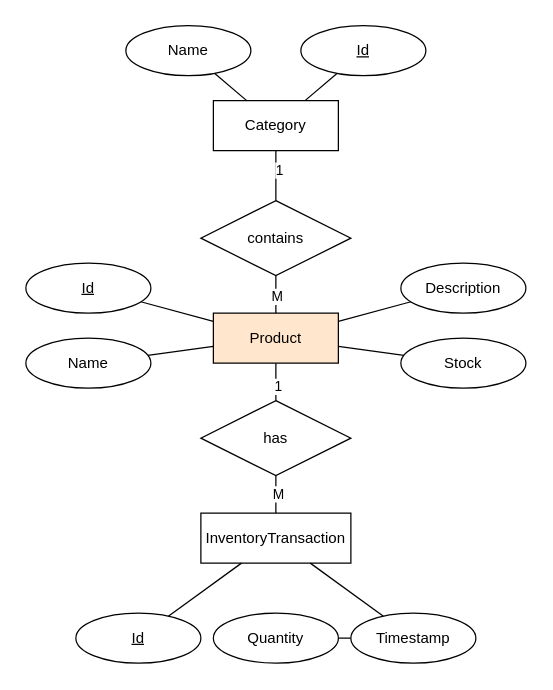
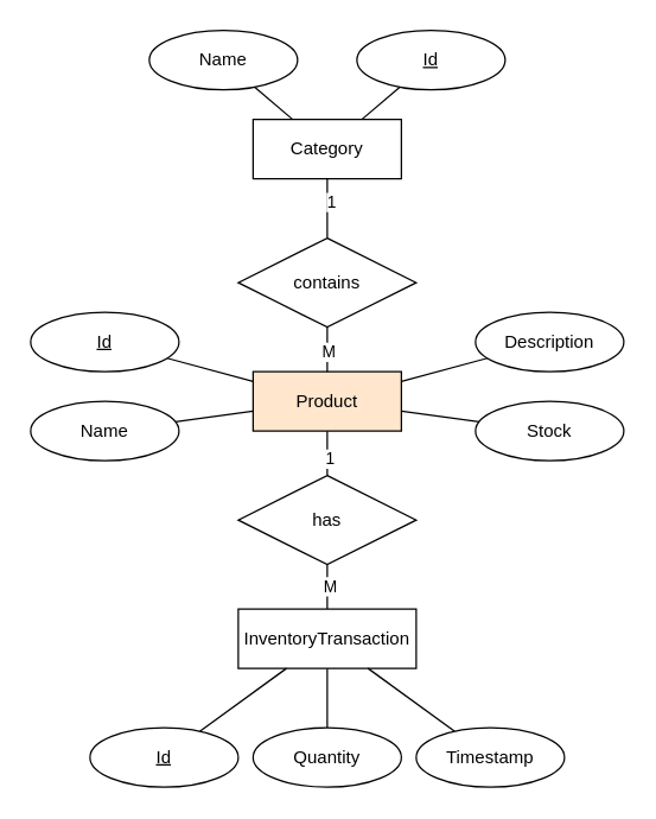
- <mxCell id="17" style="edgeStyle=none;html=1;endArrow=none;endFill=0;" edge="1" parent="1" source="18" target="28"><mxGeometry relative="1" as="geometry" /></mxCell>
+ <mxCell id="17" style="edgeStyle=none;html=1;endArrow=none;endFill=0;" edge="1" parent="1" source="18" target="4"><mxGeometry relative="1" as="geometry" /></mxCell>
